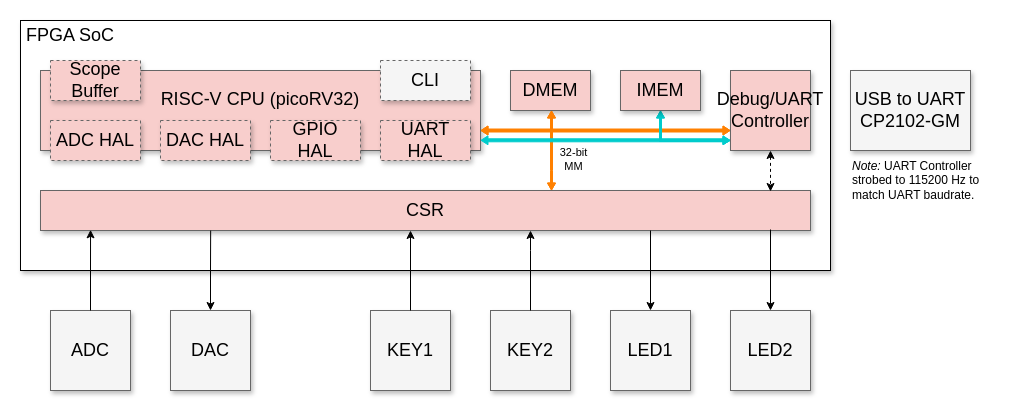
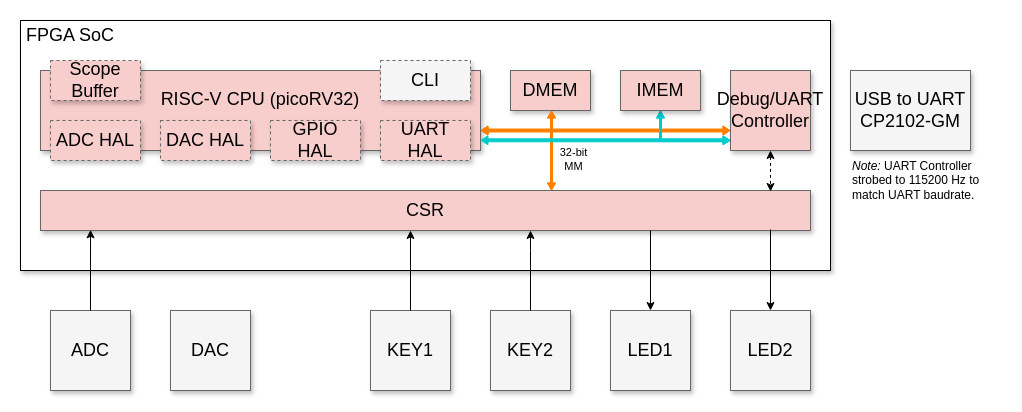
- <mxCell id="30" value="" style="edgeStyle=orthogonalEdgeStyle;rounded=0;orthogonalLoop=1;jettySize=auto;html=1;exitX=0.5;exitY=0;exitDx=0;exitDy=0;startArrow=classic;startFill=1;endArrow=none;entryX=0.221;entryY=1;entryDx=0;entryDy=0;entryPerimeter=0;" parent="1" source="25" target="5" edge="1"><mxGeometry relative="1" as="geometry"><mxPoint x="-390" y="430" as="sourcePoint" /><mxPoint x="210" y="240" as="targetPoint" /><Array as="points" /></mxGeometry></mxCell>
